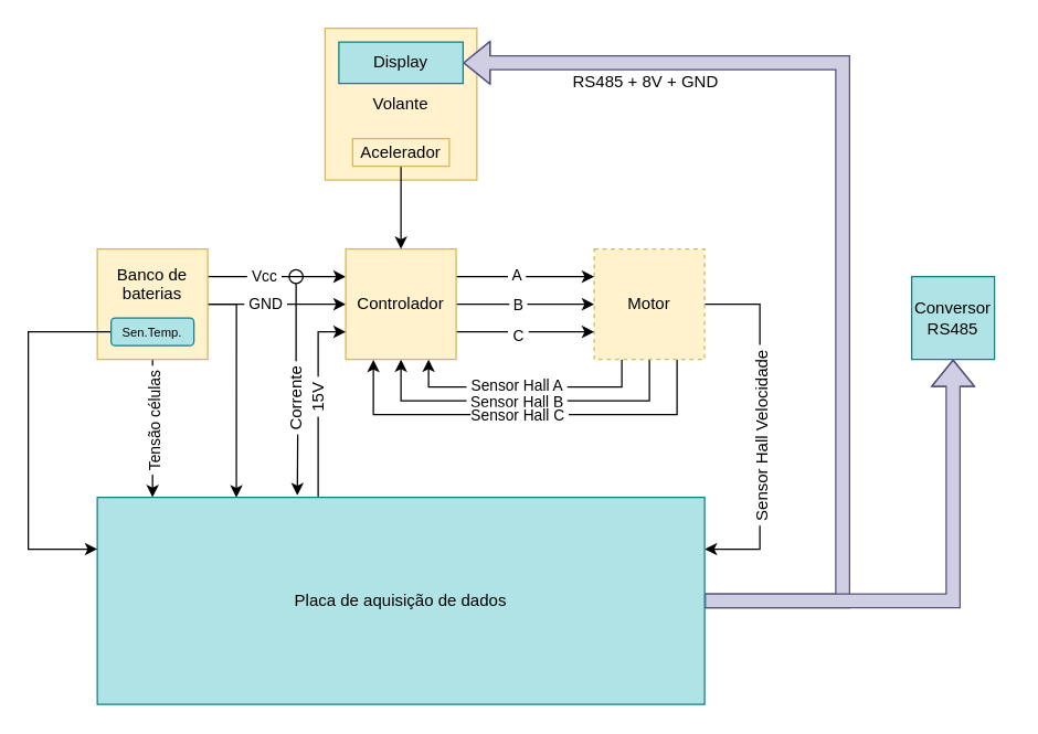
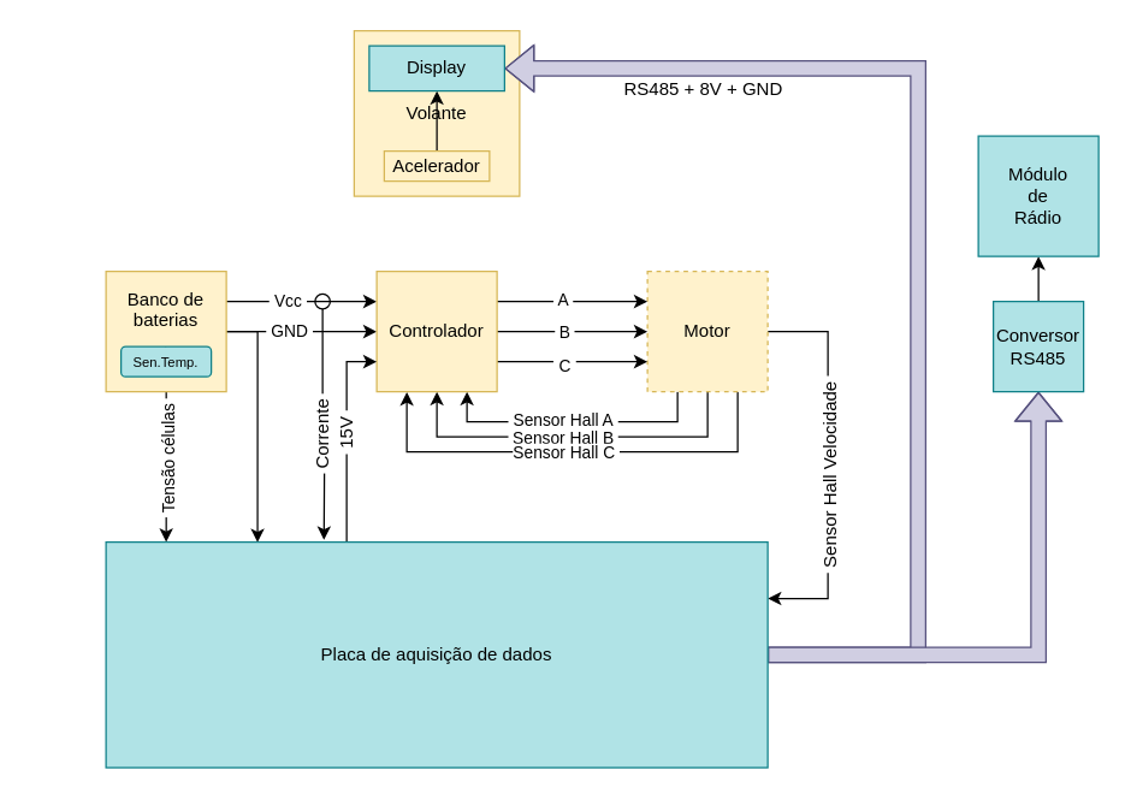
+ <mxCell id="43" value="Módulo&lt;br&gt;de&lt;br&gt;Rádio" style="whiteSpace=wrap;html=1;aspect=fixed;fontSize=12;fillColor=#b0e3e6;strokeColor=#0e8088;" vertex="1" parent="1"><mxGeometry x="650" y="90" width="80" height="80" as="geometry" /></mxCell>
- <mxCell id="27" style="edgeStyle=orthogonalEdgeStyle;rounded=0;orthogonalLoop=1;jettySize=auto;html=1;entryX=0.5;entryY=0;entryDx=0;entryDy=0;" edge="1" parent="1" source="28" target="25"><mxGeometry relative="1" as="geometry" /></mxCell>
+ <mxCell id="27" style="edgeStyle=orthogonalEdgeStyle;rounded=0;orthogonalLoop=1;jettySize=auto;html=1;" edge="1" parent="1" source="28" target="40"><mxGeometry relative="1" as="geometry" /></mxCell>
+ <mxCell id="41" style="edgeStyle=orthogonalEdgeStyle;rounded=0;orthogonalLoop=1;jettySize=auto;html=1;fontSize=12;fillColor=default;" edge="1" parent="1" source="42" target="43"><mxGeometry relative="1" as="geometry" /></mxCell>
- <mxCell id="35" style="edgeStyle=orthogonalEdgeStyle;rounded=0;orthogonalLoop=1;jettySize=auto;html=1;entryX=0;entryY=0.25;entryDx=0;entryDy=0;fontSize=9;" edge="1" parent="1" source="36" target="34"><mxGeometry relative="1" as="geometry"><Array as="points"><mxPoint x="20" y="240" /><mxPoint x="20" y="398" /></Array></mxGeometry></mxCell>
